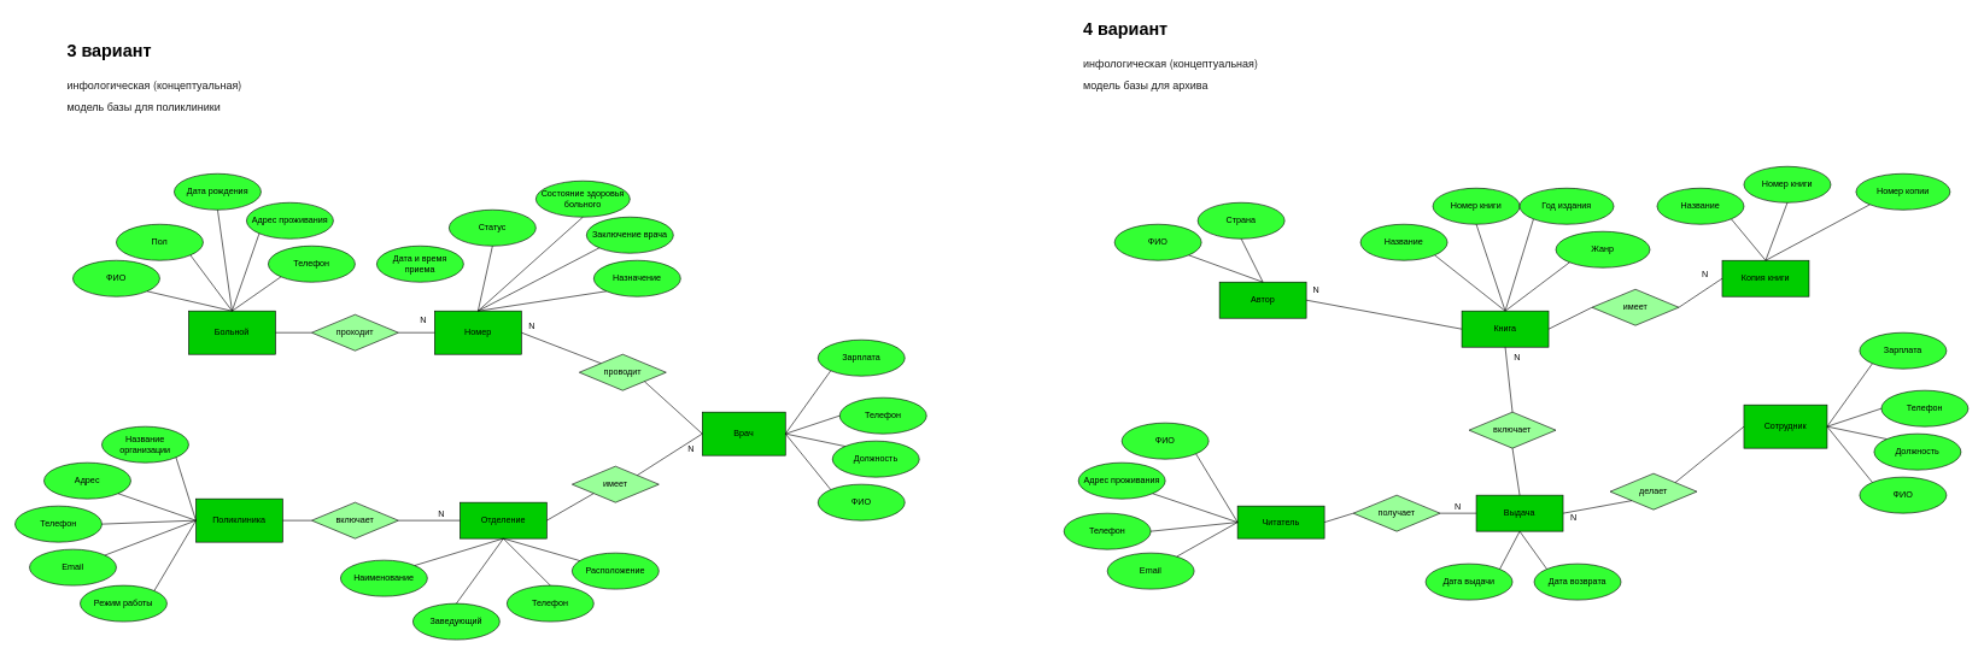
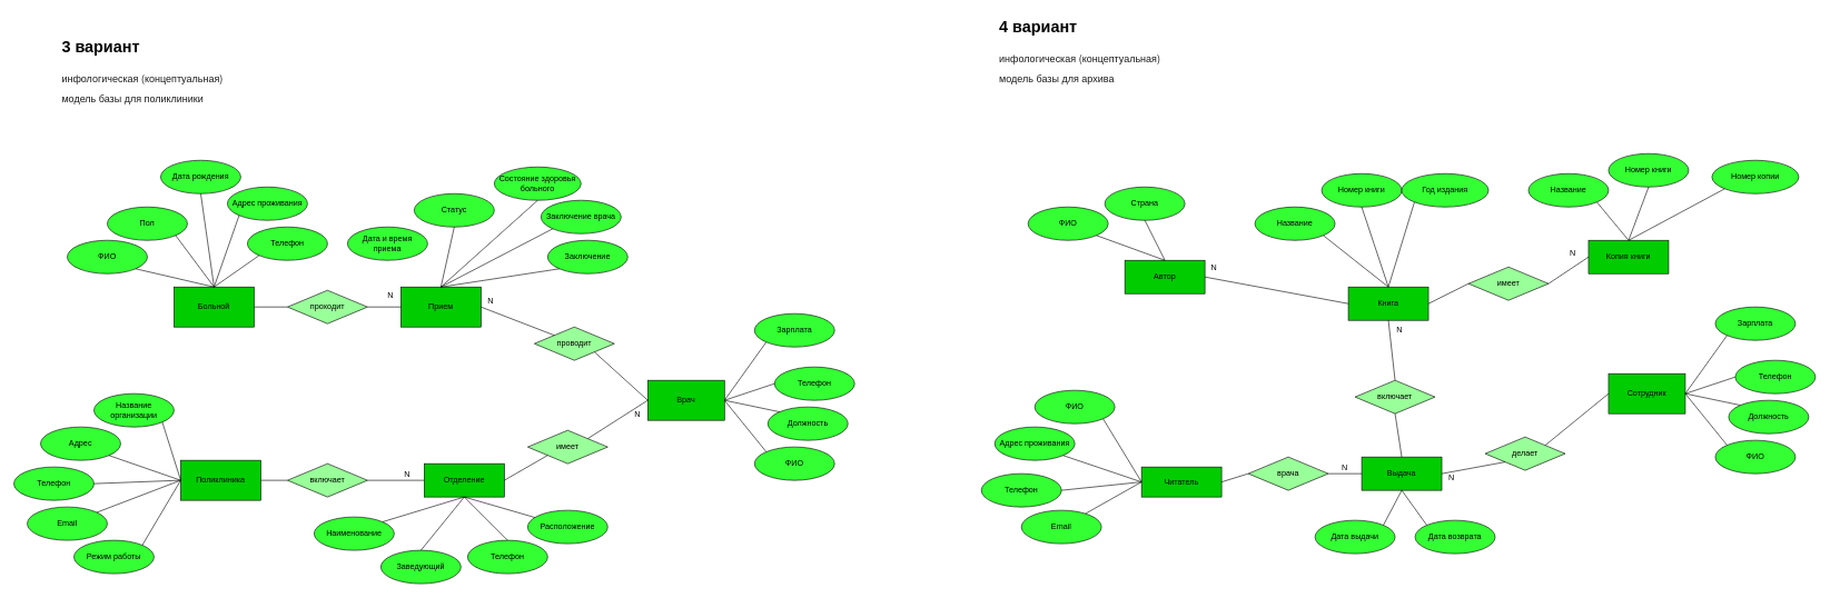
- <mxCell id="109" value="Жанр" style="ellipse;whiteSpace=wrap;html=1;fillColor=light-dark(#33FF33,#000000);" vertex="1" parent="1"><mxGeometry x="2150" y="320" width="130" height="50" as="geometry" /></mxCell>
- <mxCell id="65" value="Назначение" style="ellipse;whiteSpace=wrap;html=1;fillColor=light-dark(#33FF33,#000000);" vertex="1" parent="1"><mxGeometry x="820" y="360" width="120" height="50" as="geometry" /></mxCell>
+ <mxCell id="65" value="Заключение" style="ellipse;whiteSpace=wrap;html=1;fillColor=light-dark(#33FF33,#000000);" vertex="1" parent="1"><mxGeometry x="820" y="360" width="120" height="50" as="geometry" /></mxCell>
- <mxCell id="112" value="" style="endArrow=none;html=1;rounded=0;exitX=0;exitY=1;exitDx=0;exitDy=0;entryX=0.5;entryY=0;entryDx=0;entryDy=0;" edge="1" parent="1" source="109" target="101"><mxGeometry width="50" height="50" relative="1" as="geometry"><mxPoint x="2219" y="343" as="sourcePoint" /><mxPoint x="2110" y="465" as="targetPoint" /></mxGeometry></mxCell>
- <mxCell id="41" value="Номер" style="rounded=0;whiteSpace=wrap;html=1;fillColor=light-dark(#00CC00,#000000);" vertex="1" parent="1"><mxGeometry x="600" y="430" width="120" height="60" as="geometry" /></mxCell>
+ <mxCell id="41" value="Прием" style="rounded=0;whiteSpace=wrap;html=1;fillColor=light-dark(#00CC00,#000000);" vertex="1" parent="1"><mxGeometry x="600" y="430" width="120" height="60" as="geometry" /></mxCell>
- <mxCell id="97" value="получает" style="rhombus;whiteSpace=wrap;html=1;fillColor=light-dark(#99FF99,#000000);" vertex="1" parent="1"><mxGeometry x="1870" y="685" width="120" height="50" as="geometry" /></mxCell>
+ <mxCell id="97" value="врача" style="rhombus;whiteSpace=wrap;html=1;fillColor=light-dark(#99FF99,#000000);" vertex="1" parent="1"><mxGeometry x="1870" y="685" width="120" height="50" as="geometry" /></mxCell>
- <mxCell id="13" value="Заведующий" style="ellipse;whiteSpace=wrap;html=1;fillColor=light-dark(#33FF33,#000000);" vertex="1" parent="1"><mxGeometry x="570" y="835" width="120" height="50" as="geometry" /></mxCell>
+ <mxCell id="13" value="Заведующий" style="ellipse;whiteSpace=wrap;html=1;fillColor=light-dark(#33FF33,#000000);" vertex="1" parent="1"><mxGeometry x="570" y="825" width="120" height="50" as="geometry" /></mxCell>
